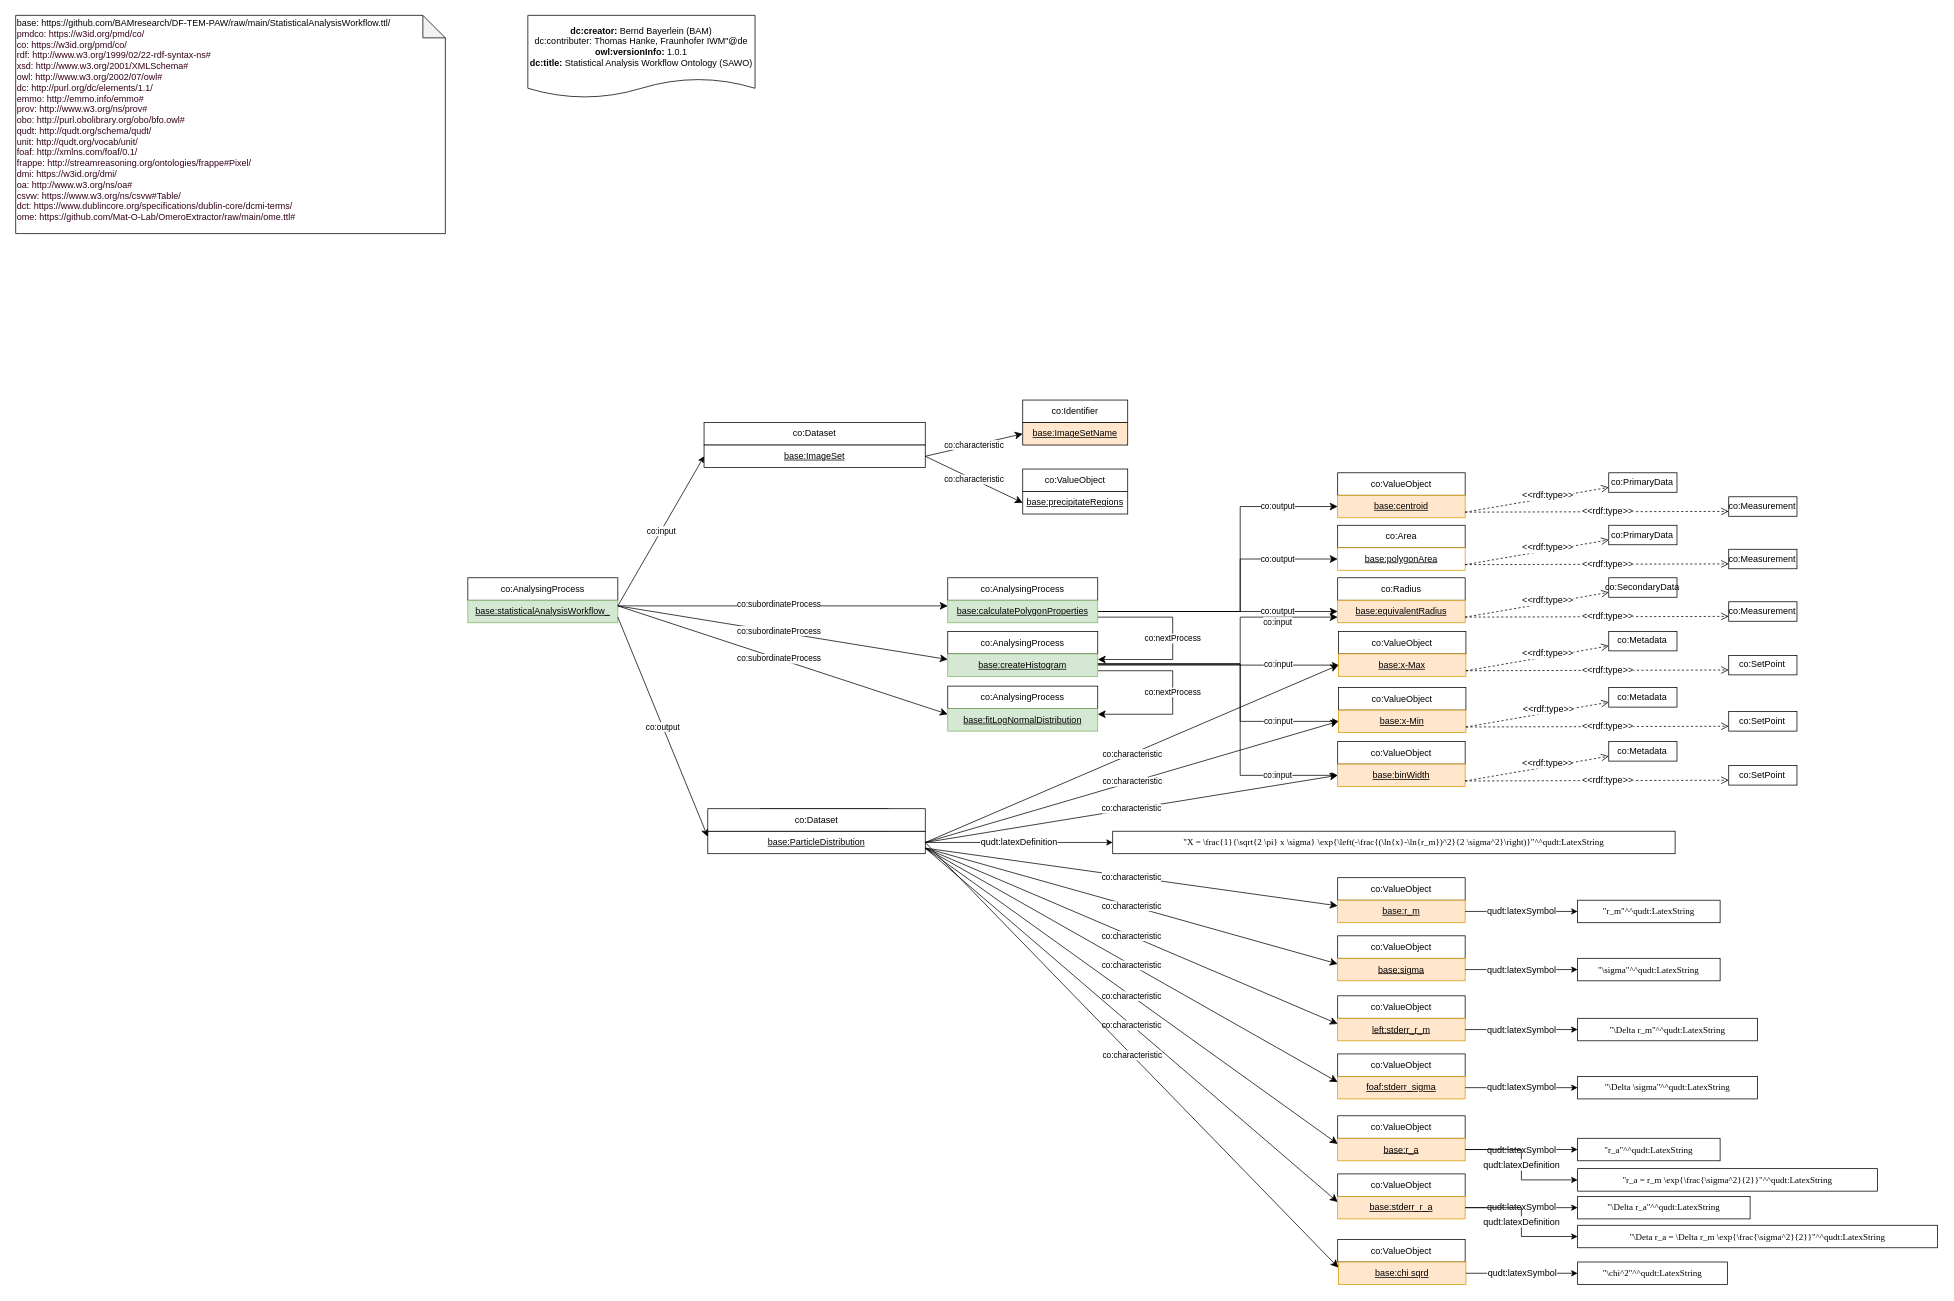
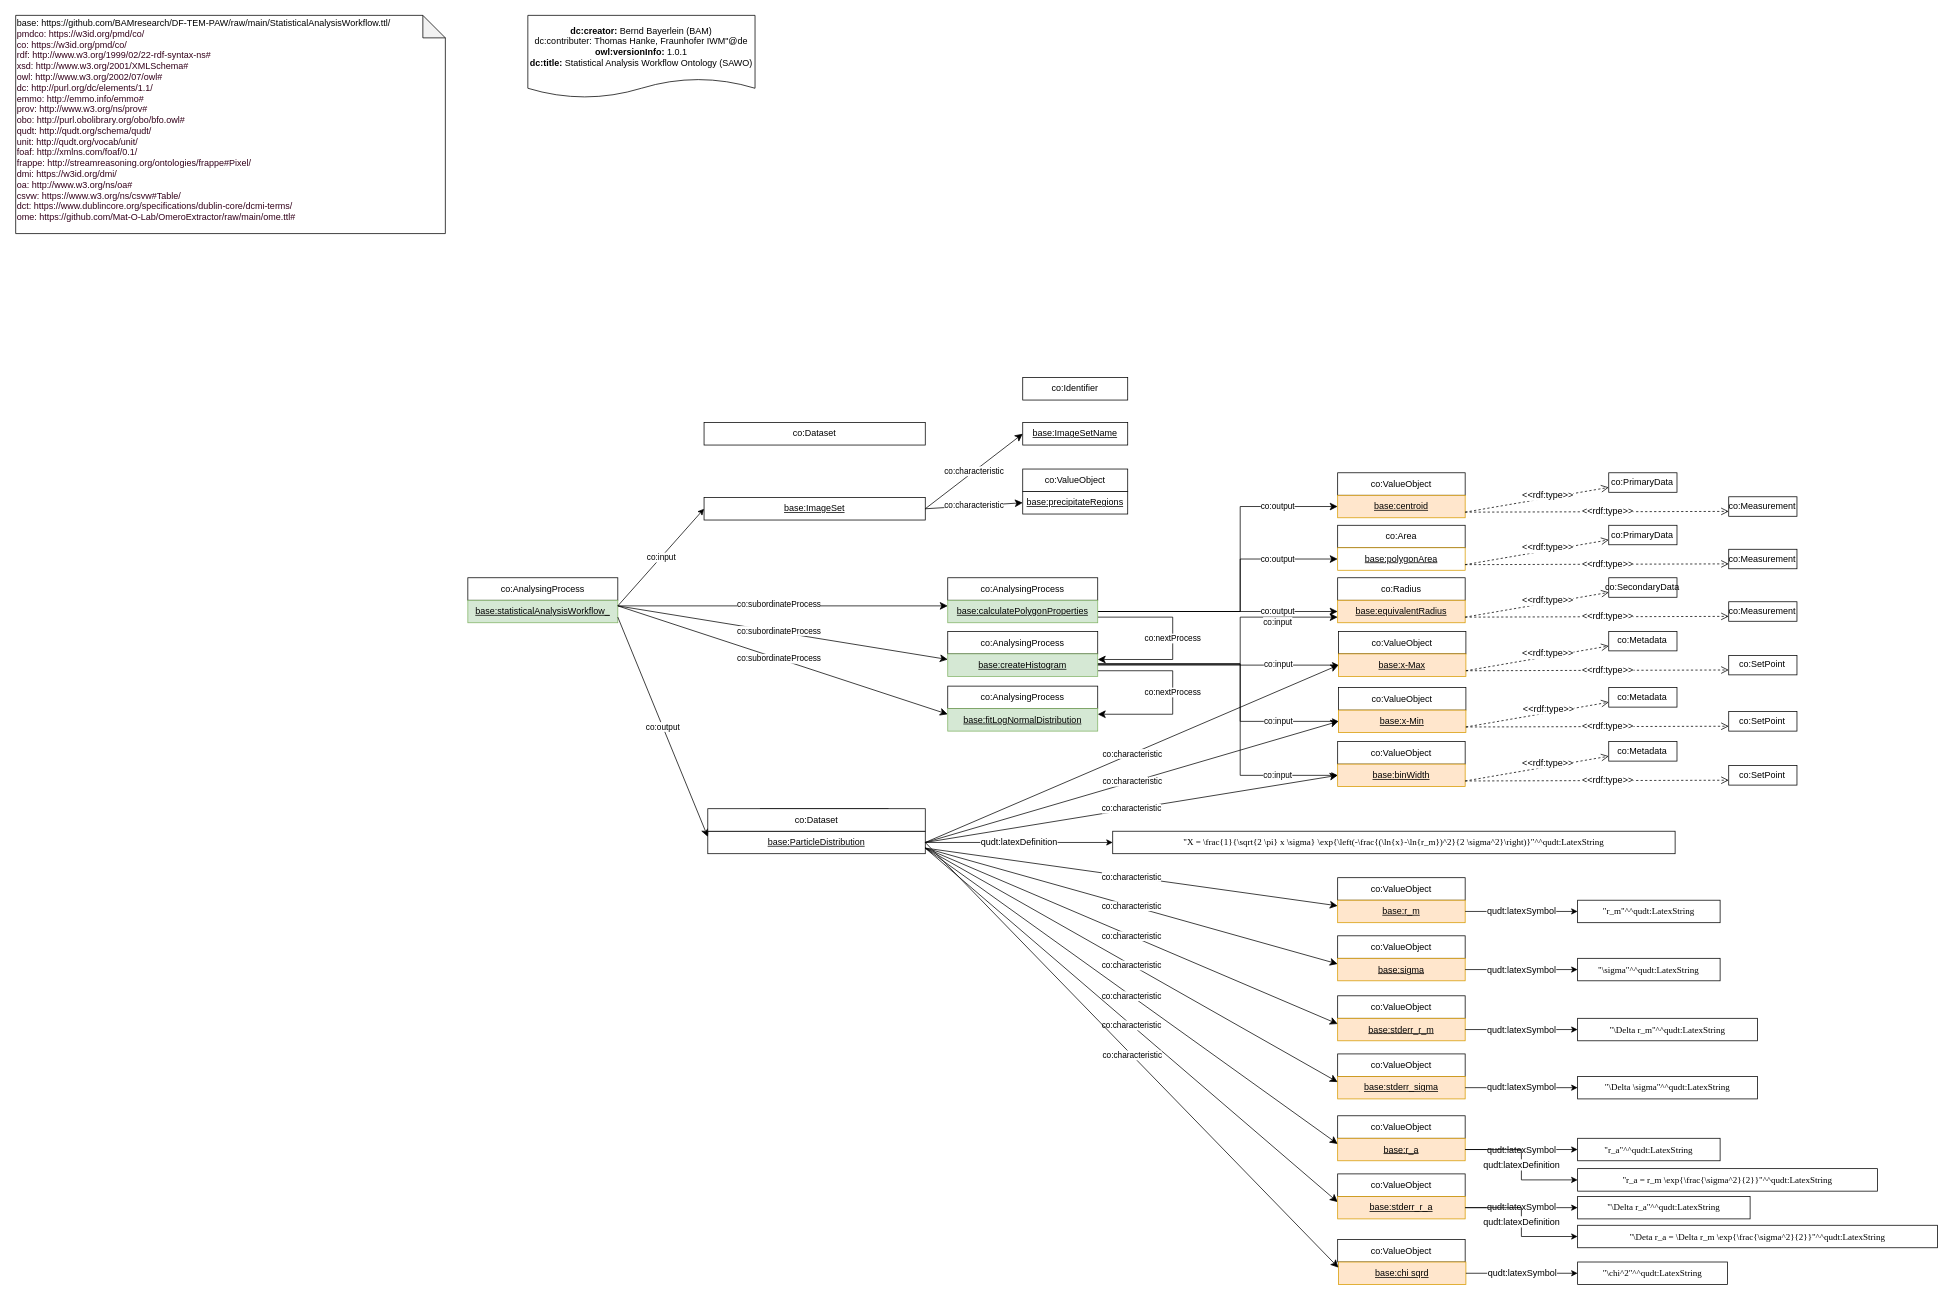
- <mxCell id="111" value="co:Identifier" style="rounded=0;whiteSpace=wrap;html=1;snapToPoint=1;points=[[0.1,0],[0.2,0],[0.3,0],[0.4,0],[0.5,0],[0.6,0],[0.7,0],[0.8,0],[0.9,0],[0,0.1],[0,0.3],[0,0.5],[0,0.7],[0,0.9],[0.1,1],[0.2,1],[0.3,1],[0.4,1],[0.5,1],[0.6,1],[0.7,1],[0.8,1],[0.9,1],[1,0.1],[1,0.3],[1,0.5],[1,0.7],[1,0.9]];" vertex="1" parent="1"><mxGeometry x="1363" y="533" width="140" height="30" as="geometry" /></mxCell>
+ <mxCell id="111" value="co:Identifier" style="rounded=0;whiteSpace=wrap;html=1;snapToPoint=1;points=[[0.1,0],[0.2,0],[0.3,0],[0.4,0],[0.5,0],[0.6,0],[0.7,0],[0.8,0],[0.9,0],[0,0.1],[0,0.3],[0,0.5],[0,0.7],[0,0.9],[0.1,1],[0.2,1],[0.3,1],[0.4,1],[0.5,1],[0.6,1],[0.7,1],[0.8,1],[0.9,1],[1,0.1],[1,0.3],[1,0.5],[1,0.7],[1,0.9]];" vertex="1" parent="1"><mxGeometry x="1363" y="503" width="140" height="30" as="geometry" /></mxCell>
- <mxCell id="112" value="&lt;u&gt;base:ImageSetName&lt;/u&gt;" style="rounded=0;whiteSpace=wrap;html=1;snapToPoint=1;fillColor=#ffe6cc;" vertex="1" parent="1"><mxGeometry x="1363" y="563" width="140" height="30" as="geometry" /></mxCell>
+ <mxCell id="112" value="&lt;u&gt;base:ImageSetName&lt;/u&gt;" style="rounded=0;whiteSpace=wrap;html=1;snapToPoint=1;" vertex="1" parent="1"><mxGeometry x="1363" y="563" width="140" height="30" as="geometry" /></mxCell>
- <mxCell id="12" value="&lt;u&gt;base:ImageSet&lt;/u&gt;" style="rounded=0;whiteSpace=wrap;html=1;snapToPoint=1;" parent="1" vertex="1"><mxGeometry x="938" y="593" width="295" height="30" as="geometry" /></mxCell>
+ <mxCell id="12" value="&lt;u&gt;base:ImageSet&lt;/u&gt;" style="rounded=0;whiteSpace=wrap;html=1;snapToPoint=1;" parent="1" vertex="1"><mxGeometry x="938" y="663" width="295" height="30" as="geometry" /></mxCell>
- <mxCell id="83" value="&lt;u style=&quot;text-align: left&quot;&gt;left:stderr_r_m&lt;/u&gt;" style="rounded=0;whiteSpace=wrap;html=1;snapToPoint=1;fillColor=#ffe6cc;strokeColor=#d79b00;" vertex="1" parent="1"><mxGeometry x="1783" y="1357.5" width="170" height="30" as="geometry" /></mxCell>
+ <mxCell id="83" value="&lt;u style=&quot;text-align: left&quot;&gt;base:stderr_r_m&lt;/u&gt;" style="rounded=0;whiteSpace=wrap;html=1;snapToPoint=1;fillColor=#ffe6cc;strokeColor=#d79b00;" vertex="1" parent="1"><mxGeometry x="1783" y="1357.5" width="170" height="30" as="geometry" /></mxCell>
- <mxCell id="87" value="&lt;u style=&quot;text-align: left&quot;&gt;foaf:stderr_sigma&lt;/u&gt;" style="rounded=0;whiteSpace=wrap;html=1;snapToPoint=1;fillColor=#ffe6cc;strokeColor=#d79b00;" vertex="1" parent="1"><mxGeometry x="1783" y="1435" width="170" height="30" as="geometry" /></mxCell>
+ <mxCell id="87" value="&lt;u style=&quot;text-align: left&quot;&gt;base:stderr_sigma&lt;/u&gt;" style="rounded=0;whiteSpace=wrap;html=1;snapToPoint=1;fillColor=#ffe6cc;strokeColor=#d79b00;" vertex="1" parent="1"><mxGeometry x="1783" y="1435" width="170" height="30" as="geometry" /></mxCell>
